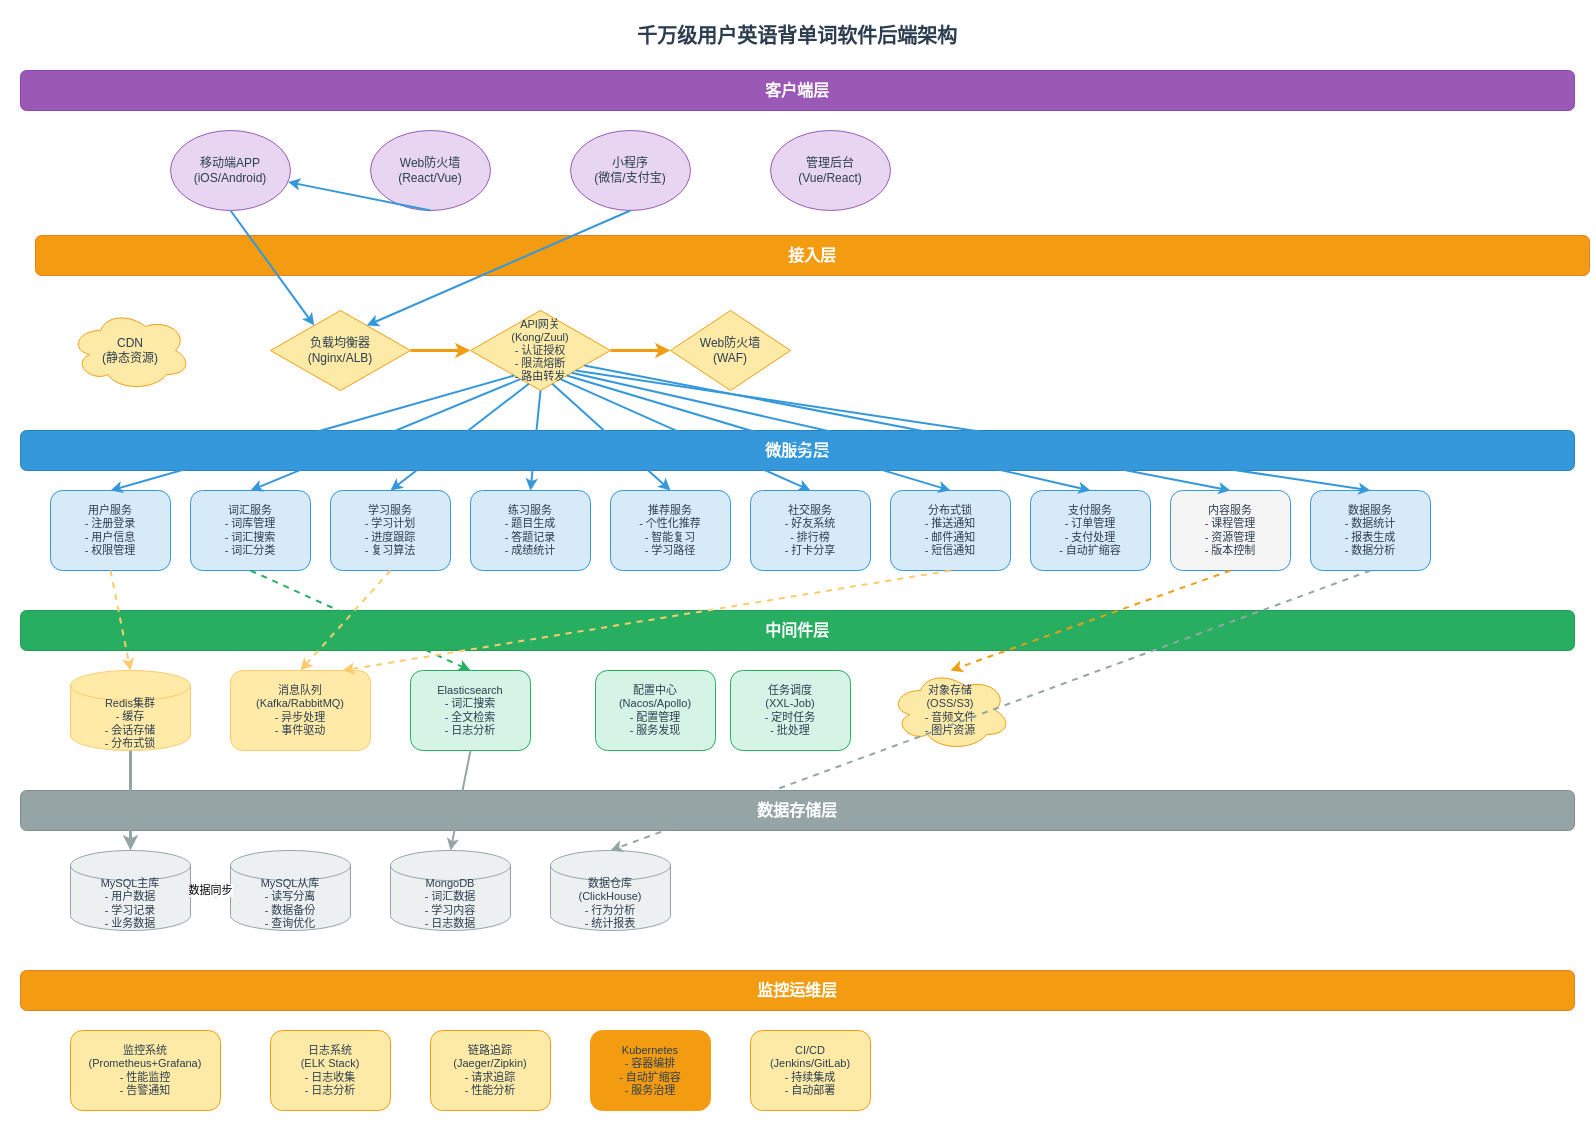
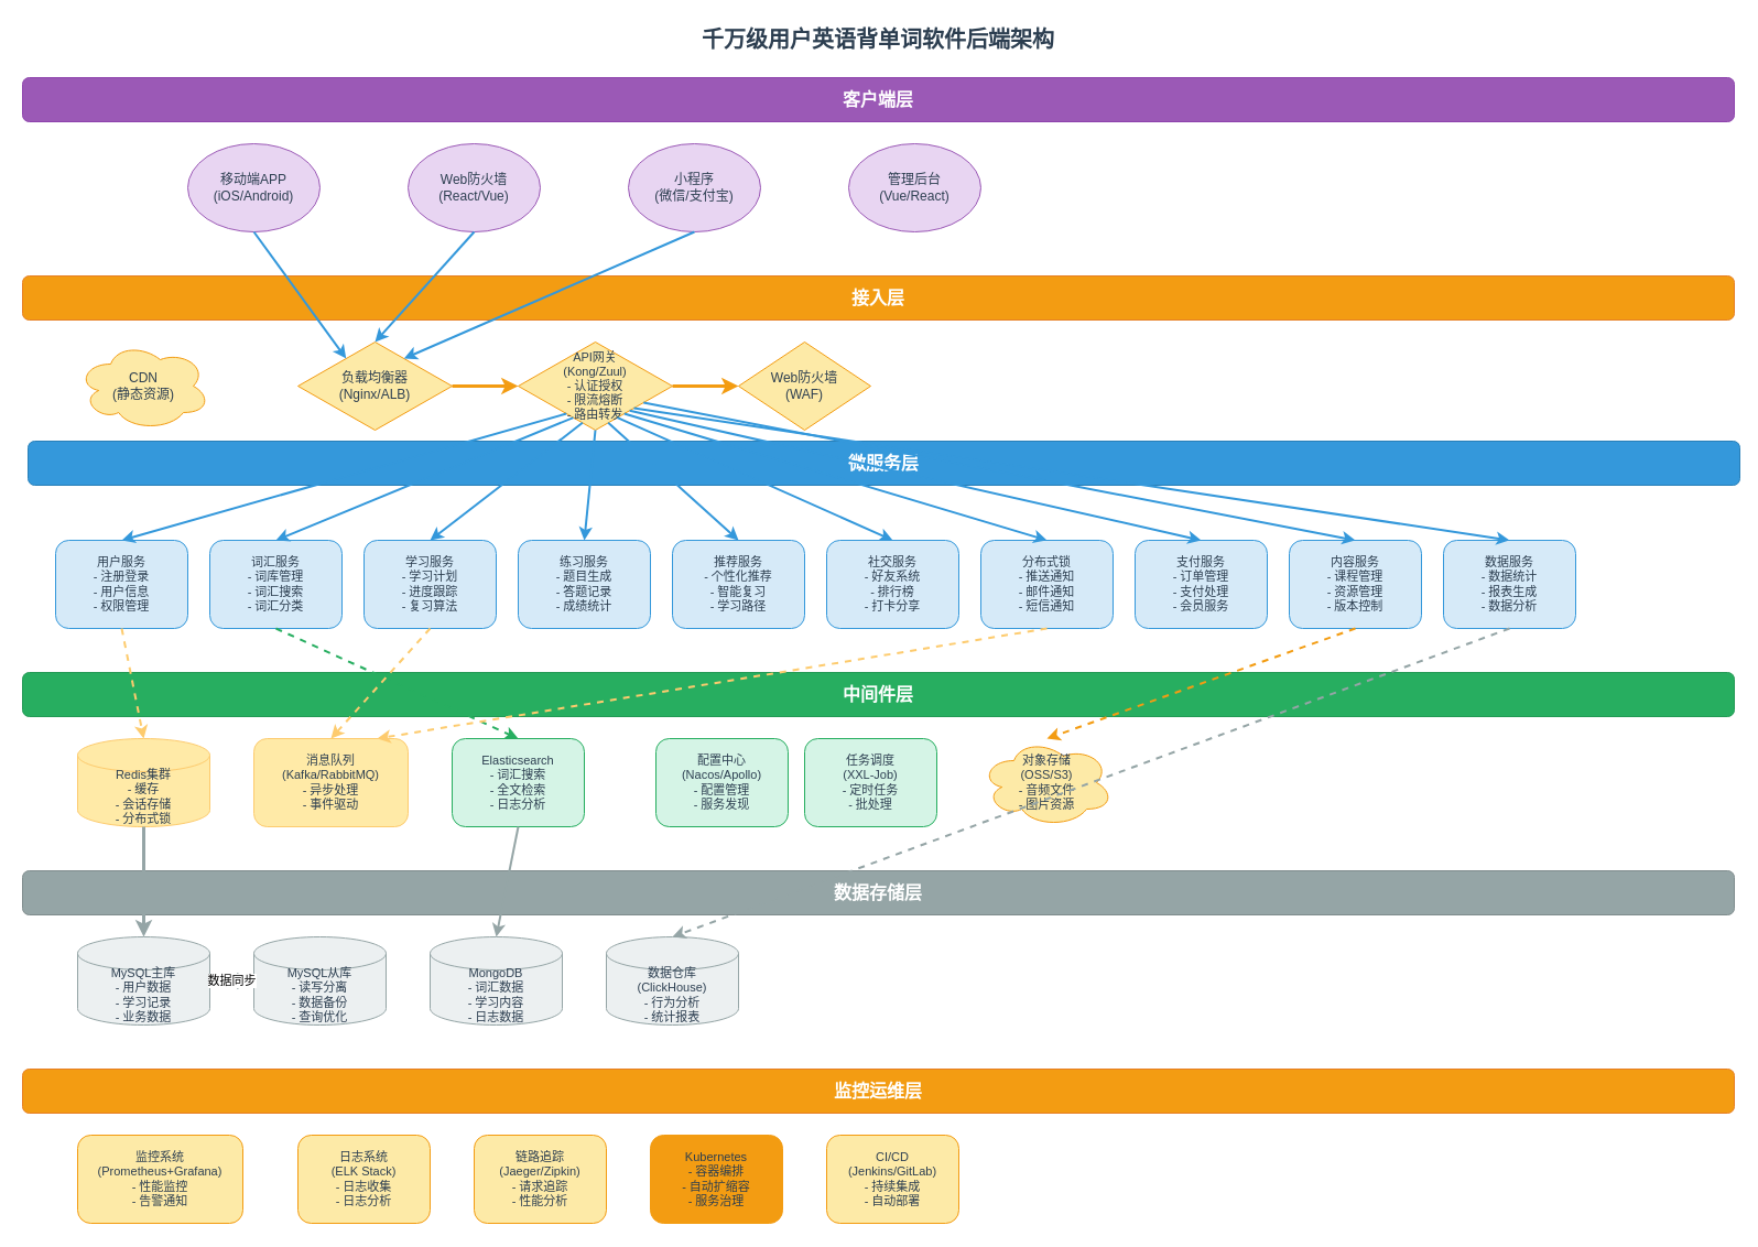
- <mxCell id="43" value="" style="endArrow=classic;html=1;rounded=0;exitX=0.5;exitY=1;exitDx=0;exitDy=0;strokeWidth=2;strokeColor=#3498db;" edge="1" parent="1" source="5" target="4"><mxGeometry width="50" height="50" relative="1" as="geometry"><mxPoint x="430" y="230" as="sourcePoint" /><mxPoint x="480" y="180" as="targetPoint" /></mxGeometry></mxCell>
+ <mxCell id="43" value="" style="endArrow=classic;html=1;rounded=0;exitX=0.5;exitY=1;exitDx=0;exitDy=0;entryX=0.5;entryY=0;entryDx=0;entryDy=0;strokeWidth=2;strokeColor=#3498db;" edge="1" parent="1" source="5" target="10"><mxGeometry width="50" height="50" relative="1" as="geometry"><mxPoint x="430" y="230" as="sourcePoint" /><mxPoint x="480" y="180" as="targetPoint" /></mxGeometry></mxCell>
- <mxCell id="8" value="接入层" style="rounded=1;whiteSpace=wrap;html=1;fillColor=#f39c12;strokeColor=#e67e22;fontSize=16;fontStyle=1;fontColor=white;" vertex="1" parent="1"><mxGeometry x="35" y="235" width="1554" height="40" as="geometry" /></mxCell>
+ <mxCell id="8" value="接入层" style="rounded=1;whiteSpace=wrap;html=1;fillColor=#f39c12;strokeColor=#e67e22;fontSize=16;fontStyle=1;fontColor=white;" vertex="1" parent="1"><mxGeometry x="20" y="250" width="1554" height="40" as="geometry" /></mxCell>
- <mxCell id="13" value="微服务层" style="rounded=1;whiteSpace=wrap;html=1;fillColor=#3498db;strokeColor=#2980b9;fontSize=16;fontStyle=1;fontColor=white;" vertex="1" parent="1"><mxGeometry x="20" y="430" width="1554" height="40" as="geometry" /></mxCell>
+ <mxCell id="13" value="微服务层" style="rounded=1;whiteSpace=wrap;html=1;fillColor=#3498db;strokeColor=#2980b9;fontSize=16;fontStyle=1;fontColor=white;" vertex="1" parent="1"><mxGeometry x="25" y="400" width="1554" height="40" as="geometry" /></mxCell>
- <mxCell id="21" value="支付服务&lt;br/&gt;- 订单管理&lt;br/&gt;- 支付处理&lt;br/&gt;- 自动扩缩容" style="rounded=1;whiteSpace=wrap;html=1;fillColor=#d6eaf8;strokeColor=#3498db;fontSize=11;fontColor=#2c3e50;" vertex="1" parent="1"><mxGeometry x="1030" y="490" width="120" height="80" as="geometry" /></mxCell>
+ <mxCell id="21" value="支付服务&lt;br/&gt;- 订单管理&lt;br/&gt;- 支付处理&lt;br/&gt;- 会员服务" style="rounded=1;whiteSpace=wrap;html=1;fillColor=#d6eaf8;strokeColor=#3498db;fontSize=11;fontColor=#2c3e50;" vertex="1" parent="1"><mxGeometry x="1030" y="490" width="120" height="80" as="geometry" /></mxCell>
- <mxCell id="22" value="内容服务&lt;br/&gt;- 课程管理&lt;br/&gt;- 资源管理&lt;br/&gt;- 版本控制" style="rounded=1;whiteSpace=wrap;html=1;fillColor=#f5f5f5;strokeColor=#3498db;fontSize=11;fontColor=#2c3e50;" vertex="1" parent="1"><mxGeometry x="1170" y="490" width="120" height="80" as="geometry" /></mxCell>
+ <mxCell id="22" value="内容服务&lt;br/&gt;- 课程管理&lt;br/&gt;- 资源管理&lt;br/&gt;- 版本控制" style="rounded=1;whiteSpace=wrap;html=1;fillColor=#d6eaf8;strokeColor=#3498db;fontSize=11;fontColor=#2c3e50;" vertex="1" parent="1"><mxGeometry x="1170" y="490" width="120" height="80" as="geometry" /></mxCell>
